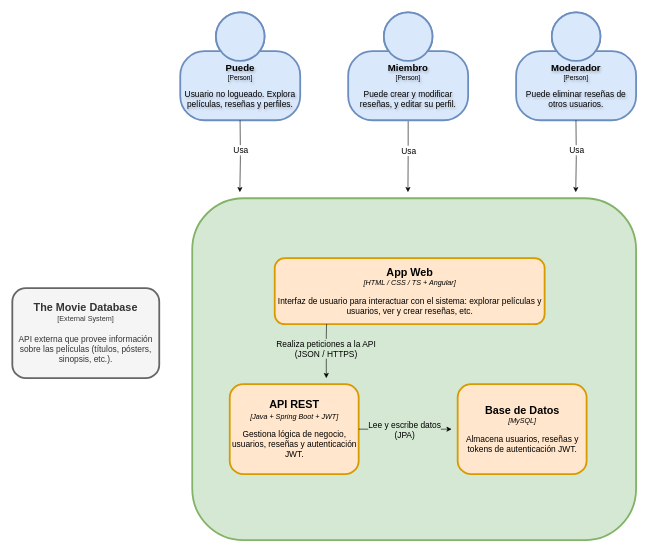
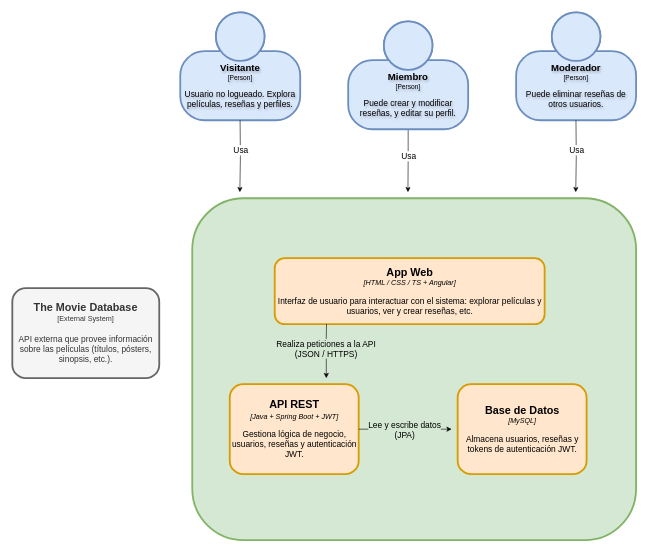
- <mxCell id="5" value="&lt;font style=&quot;font-size: 16px&quot;&gt;&lt;b&gt;Miembro&lt;/b&gt;&lt;/font&gt;&lt;div&gt;[Person]&lt;/div&gt;&lt;br&gt;&lt;div&gt;&lt;font style=&quot;font-size: 14px&quot;&gt;&lt;font&gt;Puede crear y modificar reseñas, y editar su perfil.&lt;/font&gt;&lt;/font&gt;&lt;/div&gt;" style="html=1;fontSize=11;dashed=0;fillColor=#dae8fc;strokeColor=#6c8ebf;shape=mxgraph.c4.person2;align=center;metaEdit=1;points=[[0.5,0,0],[1,0.5,0],[1,0.75,0],[0.75,1,0],[0.5,1,0],[0.25,1,0],[0,0.75,0],[0,0.5,0]];resizable=0;shadow=0;spacingTop=0;whiteSpace=wrap;textShadow=1;strokeWidth=3;" parent="1" vertex="1"><mxGeometry x="580" y="20" width="200" height="180" as="geometry" /></mxCell>
+ <mxCell id="5" value="&lt;font style=&quot;font-size: 16px&quot;&gt;&lt;b&gt;Miembro&lt;/b&gt;&lt;/font&gt;&lt;div&gt;[Person]&lt;/div&gt;&lt;br&gt;&lt;div&gt;&lt;font style=&quot;font-size: 14px&quot;&gt;&lt;font&gt;Puede crear y modificar reseñas, y editar su perfil.&lt;/font&gt;&lt;/font&gt;&lt;/div&gt;" style="html=1;fontSize=11;dashed=0;fillColor=#dae8fc;strokeColor=#6c8ebf;shape=mxgraph.c4.person2;align=center;metaEdit=1;points=[[0.5,0,0],[1,0.5,0],[1,0.75,0],[0.75,1,0],[0.5,1,0],[0.25,1,0],[0,0.75,0],[0,0.5,0]];resizable=0;shadow=0;spacingTop=0;whiteSpace=wrap;textShadow=1;strokeWidth=3;" parent="1" vertex="1"><mxGeometry x="580" y="35" width="200" height="180" as="geometry" /></mxCell>
- <mxCell id="2" value="&lt;font style=&quot;font-size: 16px&quot;&gt;&lt;b&gt;Puede&lt;/b&gt;&lt;/font&gt;&lt;div&gt;[Person]&lt;/div&gt;&lt;br&gt;&lt;div&gt;&lt;font style=&quot;font-size: 14px&quot;&gt;&lt;font&gt;Usuario no logueado. Explora películas, reseñas y perfiles.&lt;/font&gt;&lt;/font&gt;&lt;/div&gt;" style="html=1;fontSize=11;dashed=0;fillColor=#dae8fc;strokeColor=#6c8ebf;shape=mxgraph.c4.person2;align=center;metaEdit=1;points=[[0.5,0,0],[1,0.5,0],[1,0.75,0],[0.75,1,0],[0.5,1,0],[0.25,1,0],[0,0.75,0],[0,0.5,0]];resizable=0;shadow=0;spacingTop=0;whiteSpace=wrap;textShadow=1;strokeWidth=3;" parent="1" vertex="1"><mxGeometry x="300" y="20" width="200" height="180" as="geometry" /></mxCell>
+ <mxCell id="2" value="&lt;font style=&quot;font-size: 16px&quot;&gt;&lt;b&gt;Visitante&lt;/b&gt;&lt;/font&gt;&lt;div&gt;[Person]&lt;/div&gt;&lt;br&gt;&lt;div&gt;&lt;font style=&quot;font-size: 14px&quot;&gt;&lt;font&gt;Usuario no logueado. Explora películas, reseñas y perfiles.&lt;/font&gt;&lt;/font&gt;&lt;/div&gt;" style="html=1;fontSize=11;dashed=0;fillColor=#dae8fc;strokeColor=#6c8ebf;shape=mxgraph.c4.person2;align=center;metaEdit=1;points=[[0.5,0,0],[1,0.5,0],[1,0.75,0],[0.75,1,0],[0.5,1,0],[0.25,1,0],[0,0.75,0],[0,0.5,0]];resizable=0;shadow=0;spacingTop=0;whiteSpace=wrap;textShadow=1;strokeWidth=3;" parent="1" vertex="1"><mxGeometry x="300" y="20" width="200" height="180" as="geometry" /></mxCell>
